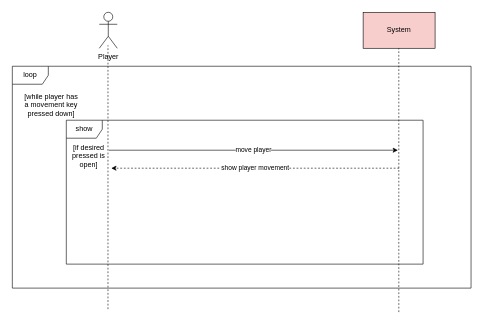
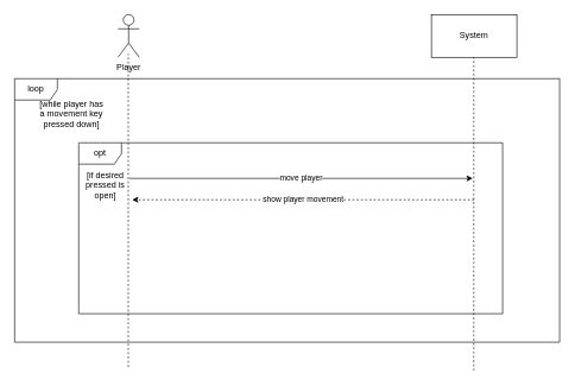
- <mxCell id="2" value="System" style="rounded=0;whiteSpace=wrap;html=1;fillColor=#f8cecc;" parent="1" vertex="1"><mxGeometry x="605" y="20" width="120" height="60" as="geometry" /></mxCell>
+ <mxCell id="2" value="System" style="rounded=0;whiteSpace=wrap;html=1;" parent="1" vertex="1"><mxGeometry x="605" y="20" width="120" height="60" as="geometry" /></mxCell>
- <mxCell id="6" value="[while player has a movement key pressed down]" style="text;html=1;strokeColor=none;fillColor=none;align=center;verticalAlign=middle;whiteSpace=wrap;rounded=0;" vertex="1" parent="1"><mxGeometry x="35" y="160" width="100" height="30" as="geometry" /></mxCell>
+ <mxCell id="6" value="[while player has a movement key pressed down]" style="text;html=1;strokeColor=none;fillColor=none;align=center;verticalAlign=middle;whiteSpace=wrap;rounded=0;" vertex="1" parent="1"><mxGeometry x="50" y="145" width="100" height="30" as="geometry" /></mxCell>
- <mxCell id="10" value="show" style="shape=umlFrame;whiteSpace=wrap;html=1;pointerEvents=0;" vertex="1" parent="1"><mxGeometry x="110" y="200" width="595" height="240" as="geometry" /></mxCell>
+ <mxCell id="10" value="opt" style="shape=umlFrame;whiteSpace=wrap;html=1;pointerEvents=0;" vertex="1" parent="1"><mxGeometry x="110" y="200" width="595" height="240" as="geometry" /></mxCell>
